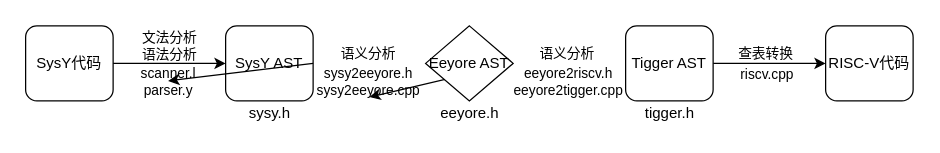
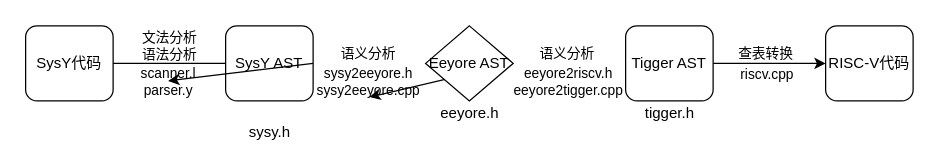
- <mxCell id="9" value="" style="endArrow=classic;html=1;exitX=1;exitY=0.5;exitDx=0;exitDy=0;entryX=0;entryY=0.5;entryDx=0;entryDy=0;" edge="1" parent="1" source="2" target="3"><mxGeometry width="50" height="50" relative="1" as="geometry"><mxPoint x="370" y="160" as="sourcePoint" /><mxPoint x="420" y="110" as="targetPoint" /></mxGeometry></mxCell>
+ <mxCell id="9" value="" style="endArrow=none;html=1;exitX=1;exitY=0.5;exitDx=0;exitDy=0;entryX=0;entryY=0.5;entryDx=0;entryDy=0;" edge="1" parent="1" source="2" target="3"><mxGeometry width="50" height="50" relative="1" as="geometry"><mxPoint x="370" y="160" as="sourcePoint" /><mxPoint x="420" y="110" as="targetPoint" /></mxGeometry></mxCell>
- <mxCell id="12" value="sysy.h" style="text;html=1;align=center;verticalAlign=middle;resizable=0;points=[];autosize=1;strokeColor=none;labelBackgroundColor=none;" vertex="1" parent="1"><mxGeometry x="190" y="80" width="50" height="20" as="geometry" /></mxCell>
+ <mxCell id="12" value="sysy.h" style="text;html=1;align=center;verticalAlign=middle;resizable=0;points=[];autosize=1;strokeColor=none;labelBackgroundColor=none;" vertex="1" parent="1"><mxGeometry x="190" y="95" width="50" height="20" as="geometry" /></mxCell>
